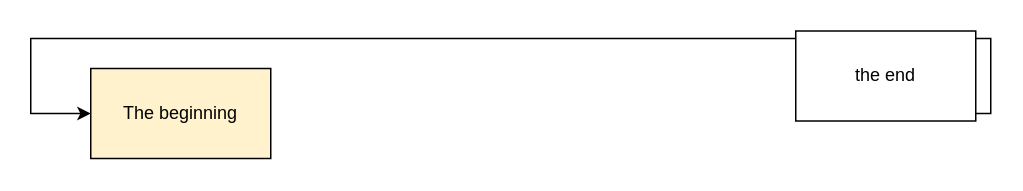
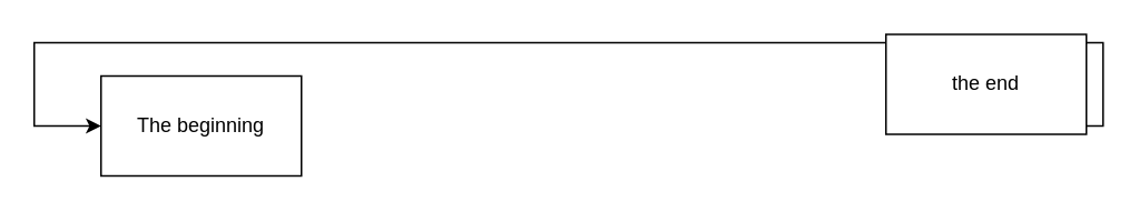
- <mxCell id="2" value="The beginning" style="rounded=0;whiteSpace=wrap;html=1;fillColor=#fff2cc;" vertex="1" parent="1"><mxGeometry x="60" y="45" width="120" height="60" as="geometry" /></mxCell>
+ <mxCell id="2" value="The beginning" style="rounded=0;whiteSpace=wrap;html=1;" vertex="1" parent="1"><mxGeometry x="60" y="45" width="120" height="60" as="geometry" /></mxCell>
